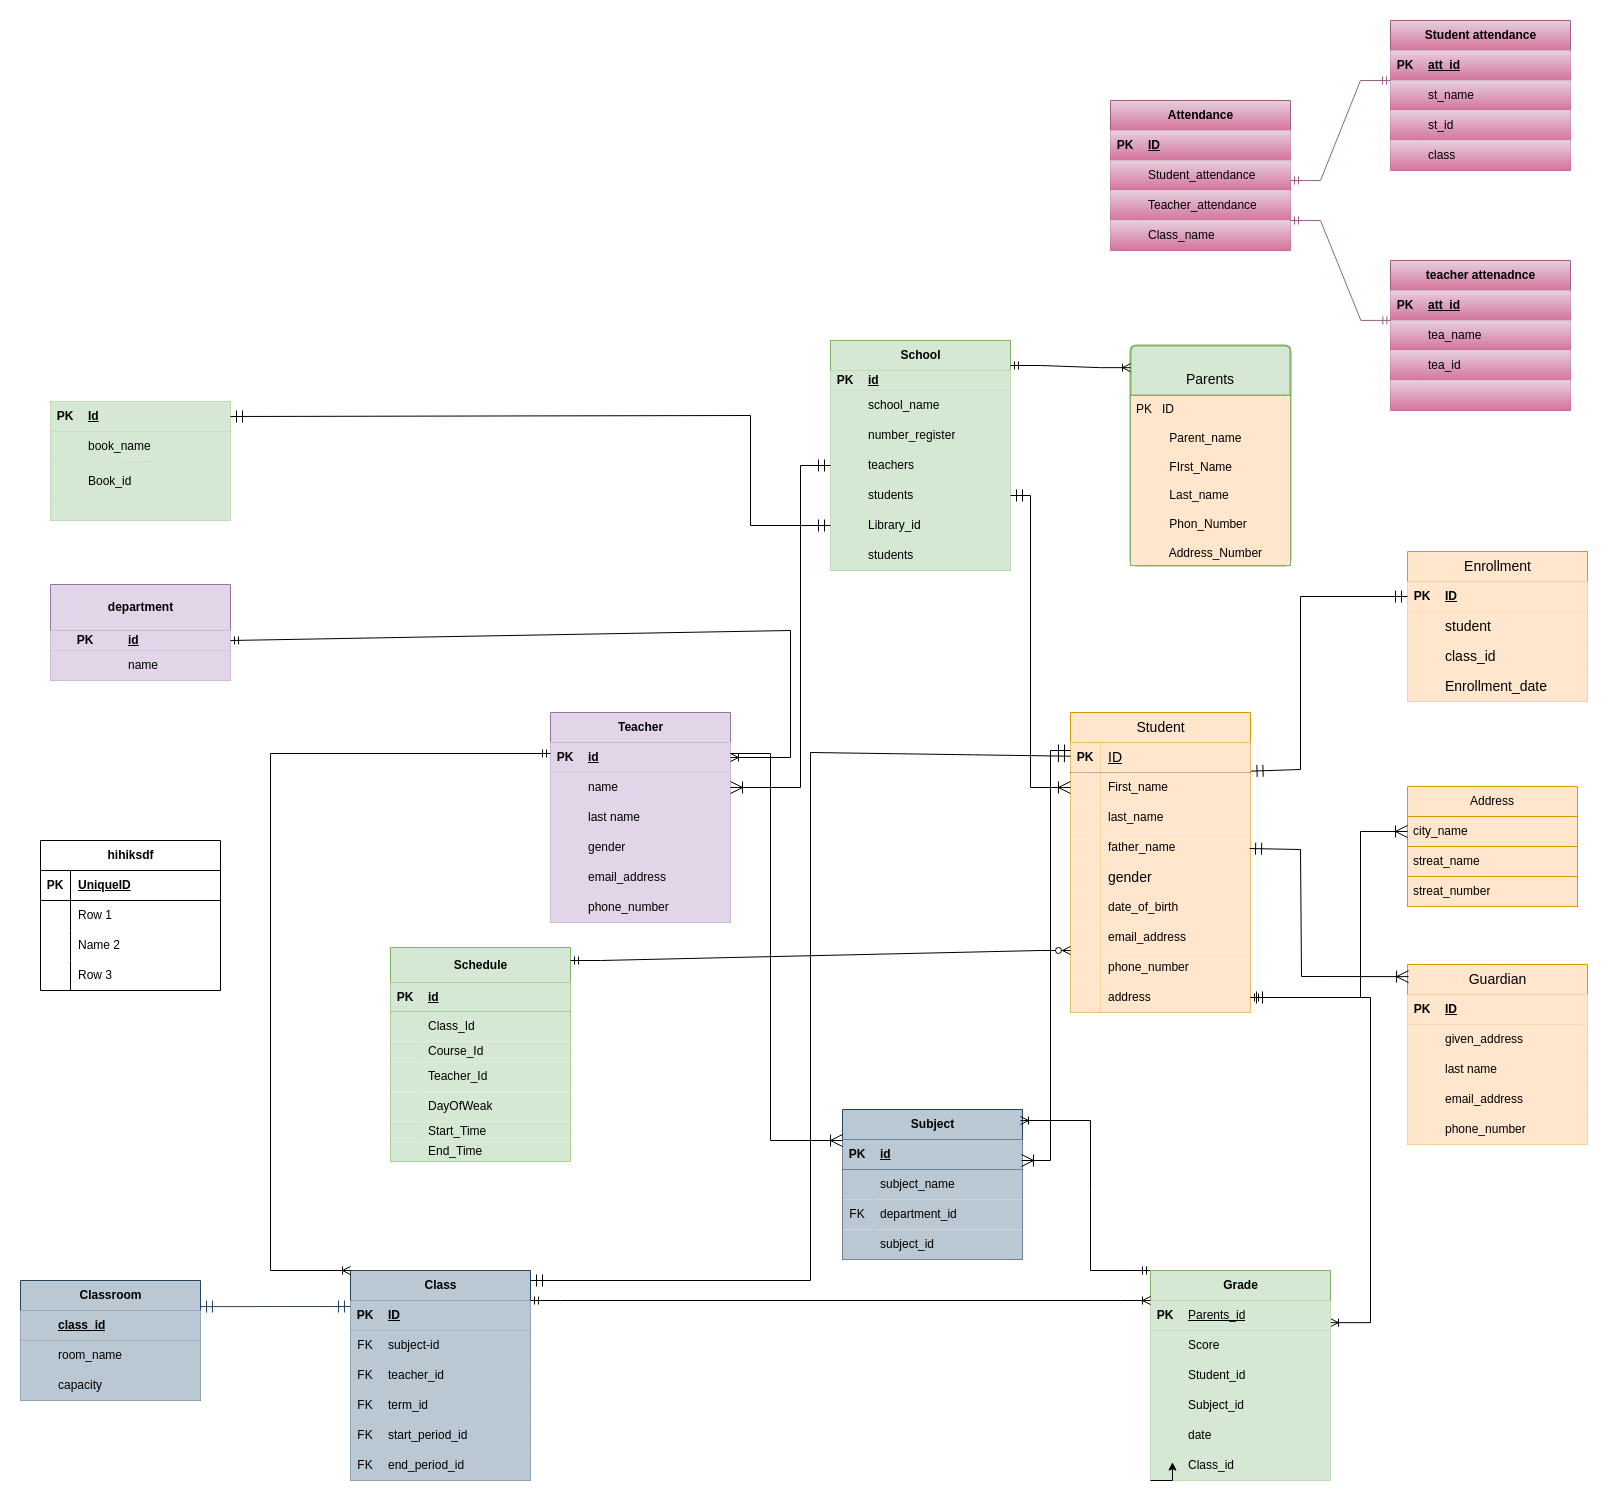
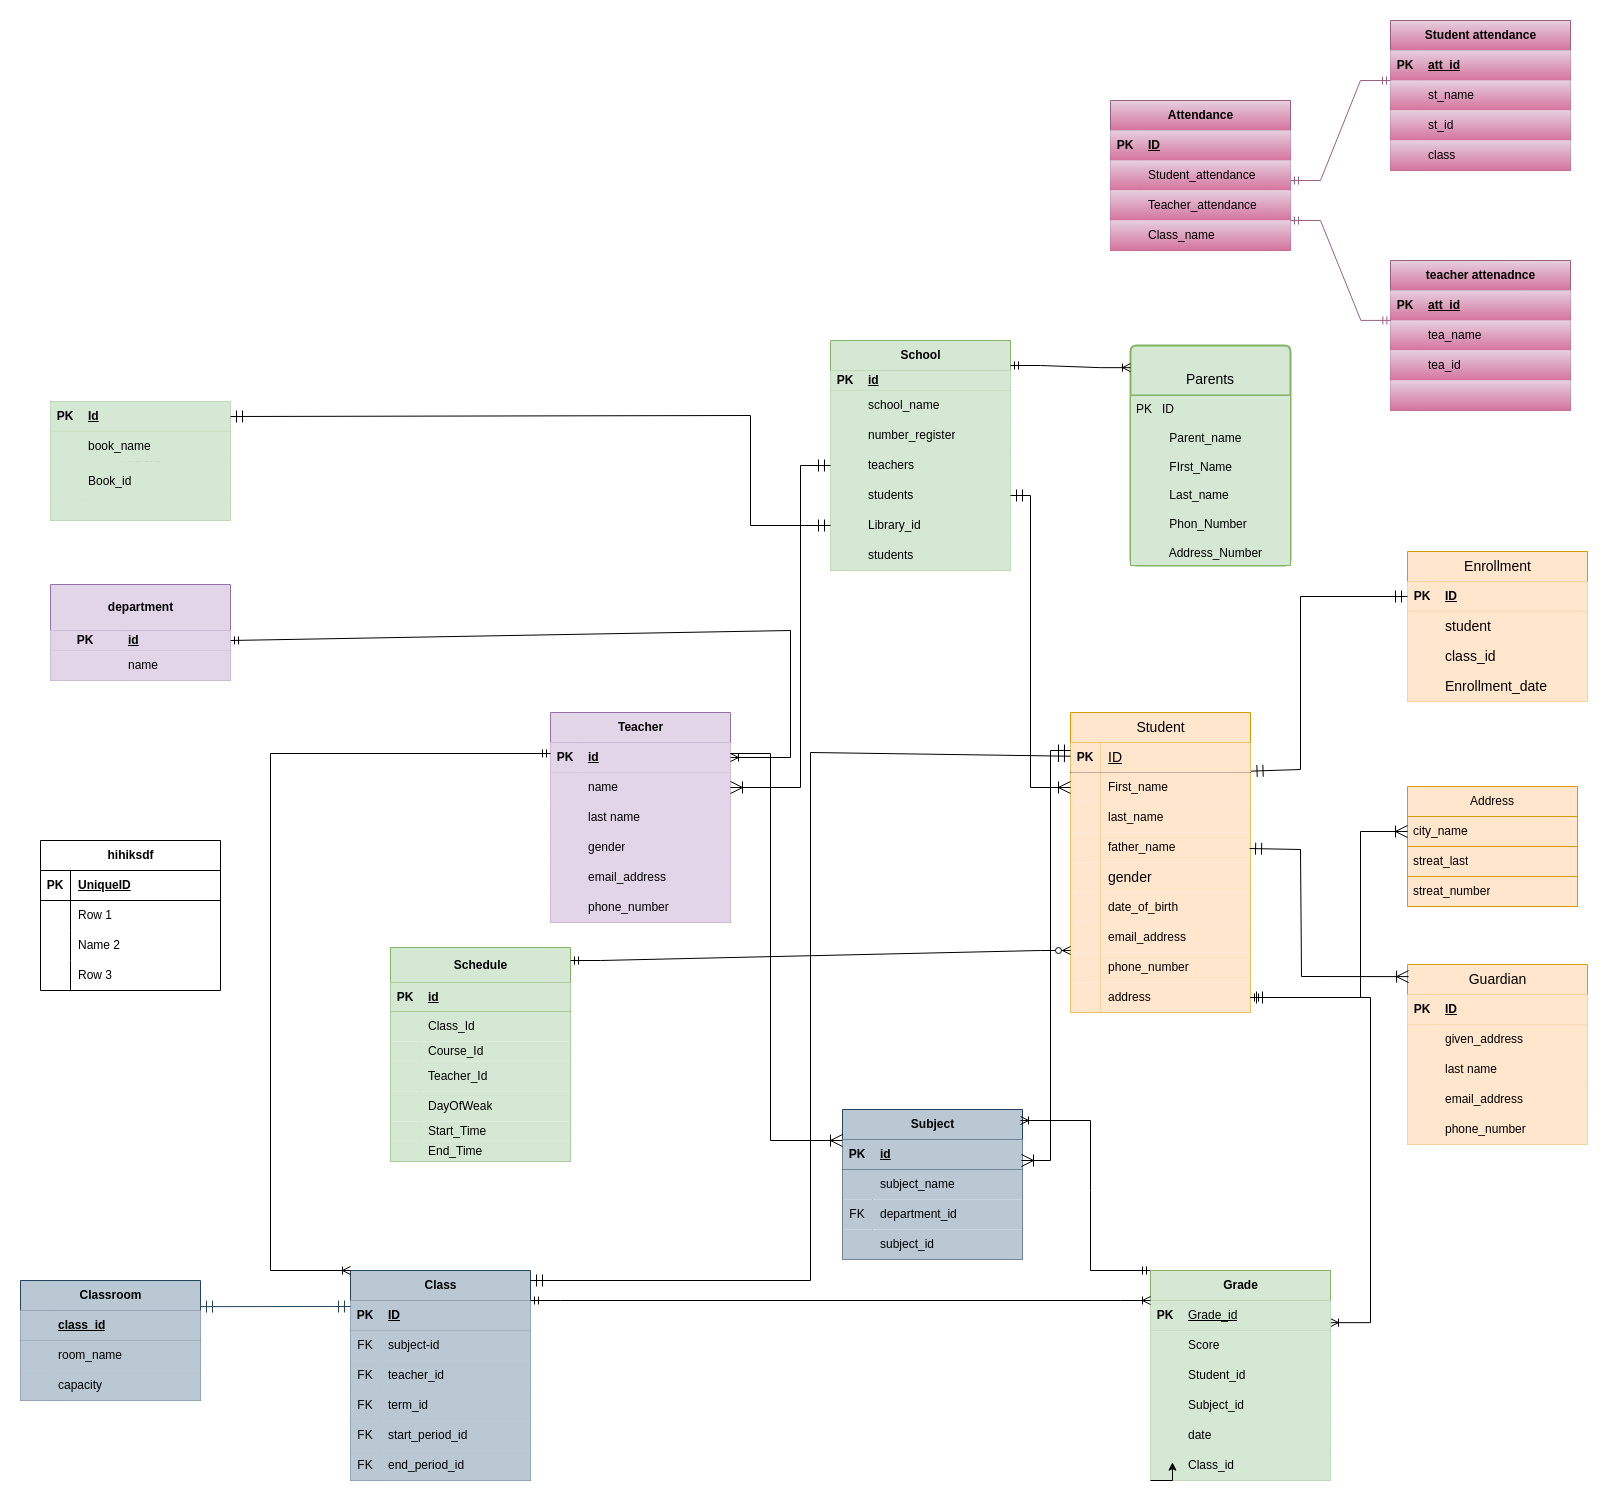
- <mxCell id="243" value="&lt;div&gt;PK&amp;nbsp; &amp;nbsp;ID&lt;/div&gt;&amp;nbsp; &amp;nbsp; &amp;nbsp; &amp;nbsp; &amp;nbsp;&lt;div&gt;&amp;nbsp; &amp;nbsp; &amp;nbsp; &amp;nbsp; &amp;nbsp; Parent_name&lt;/div&gt;&lt;div&gt;&lt;br&gt;&amp;nbsp; &amp;nbsp; &amp;nbsp; &amp;nbsp; &amp;nbsp; FIrst_Name&lt;/div&gt;&lt;div&gt;&amp;nbsp; &amp;nbsp; &amp;nbsp;&amp;nbsp;&lt;/div&gt;&lt;div&gt;&amp;nbsp; &amp;nbsp; &amp;nbsp; &amp;nbsp; &amp;nbsp; Last_name&lt;/div&gt;&lt;div&gt;&amp;nbsp; &amp;nbsp; &amp;nbsp; &amp;nbsp;&amp;nbsp;&lt;/div&gt;&lt;div&gt;&amp;nbsp; &amp;nbsp; &amp;nbsp; &amp;nbsp; &amp;nbsp; Phon_Number&lt;/div&gt;&lt;div&gt;&lt;br&gt;&lt;/div&gt;&lt;div&gt;&amp;nbsp; &amp;nbsp; &amp;nbsp; &amp;nbsp; &amp;nbsp; Address_Number&lt;/div&gt;" style="align=left;strokeColor=#82b366;fillColor=#ffe6cc;spacingLeft=4;spacingRight=4;fontSize=12;verticalAlign=top;resizable=0;rotatable=0;part=1;html=1;whiteSpace=wrap;" parent="242" vertex="1"><mxGeometry y="50" width="160" height="170" as="geometry" /></mxCell>
+ <mxCell id="243" value="&lt;div&gt;PK&amp;nbsp; &amp;nbsp;ID&lt;/div&gt;&amp;nbsp; &amp;nbsp; &amp;nbsp; &amp;nbsp; &amp;nbsp;&lt;div&gt;&amp;nbsp; &amp;nbsp; &amp;nbsp; &amp;nbsp; &amp;nbsp; Parent_name&lt;/div&gt;&lt;div&gt;&lt;br&gt;&amp;nbsp; &amp;nbsp; &amp;nbsp; &amp;nbsp; &amp;nbsp; FIrst_Name&lt;/div&gt;&lt;div&gt;&amp;nbsp; &amp;nbsp; &amp;nbsp;&amp;nbsp;&lt;/div&gt;&lt;div&gt;&amp;nbsp; &amp;nbsp; &amp;nbsp; &amp;nbsp; &amp;nbsp; Last_name&lt;/div&gt;&lt;div&gt;&amp;nbsp; &amp;nbsp; &amp;nbsp; &amp;nbsp;&amp;nbsp;&lt;/div&gt;&lt;div&gt;&amp;nbsp; &amp;nbsp; &amp;nbsp; &amp;nbsp; &amp;nbsp; Phon_Number&lt;/div&gt;&lt;div&gt;&lt;br&gt;&lt;/div&gt;&lt;div&gt;&amp;nbsp; &amp;nbsp; &amp;nbsp; &amp;nbsp; &amp;nbsp; Address_Number&lt;/div&gt;" style="align=left;strokeColor=#82b366;fillColor=#d5e8d4;spacingLeft=4;spacingRight=4;fontSize=12;verticalAlign=top;resizable=0;rotatable=0;part=1;html=1;whiteSpace=wrap;" parent="242" vertex="1"><mxGeometry y="50" width="160" height="170" as="geometry" /></mxCell>
- <mxCell id="32" value="streat_name" style="text;strokeColor=#d79b00;fillColor=#ffe6cc;align=left;verticalAlign=middle;spacingLeft=4;spacingRight=4;overflow=hidden;points=[[0,0.5],[1,0.5]];portConstraint=eastwest;rotatable=0;whiteSpace=wrap;html=1;labelBackgroundColor=none;" parent="30" vertex="1"><mxGeometry y="60" width="170" height="30" as="geometry" /></mxCell>
+ <mxCell id="32" value="streat_last" style="text;strokeColor=#d79b00;fillColor=#ffe6cc;align=left;verticalAlign=middle;spacingLeft=4;spacingRight=4;overflow=hidden;points=[[0,0.5],[1,0.5]];portConstraint=eastwest;rotatable=0;whiteSpace=wrap;html=1;labelBackgroundColor=none;" parent="30" vertex="1"><mxGeometry y="60" width="170" height="30" as="geometry" /></mxCell>
- <mxCell id="137" value="&lt;span style=&quot;font-weight: normal;&quot;&gt;Parents_id&lt;/span&gt;" style="shape=partialRectangle;connectable=0;fillColor=#d5e8d4;top=0;left=0;bottom=0;right=0;align=left;spacingLeft=6;fontStyle=5;overflow=hidden;whiteSpace=wrap;html=1;strokeColor=#82b366;" parent="135" vertex="1"><mxGeometry x="30" width="150" height="30" as="geometry"><mxRectangle width="150" height="30" as="alternateBounds" /></mxGeometry></mxCell>
+ <mxCell id="137" value="&lt;span style=&quot;font-weight: normal;&quot;&gt;Grade_id&lt;/span&gt;" style="shape=partialRectangle;connectable=0;fillColor=#d5e8d4;top=0;left=0;bottom=0;right=0;align=left;spacingLeft=6;fontStyle=5;overflow=hidden;whiteSpace=wrap;html=1;strokeColor=#82b366;" parent="135" vertex="1"><mxGeometry x="30" width="150" height="30" as="geometry"><mxRectangle width="150" height="30" as="alternateBounds" /></mxGeometry></mxCell>
